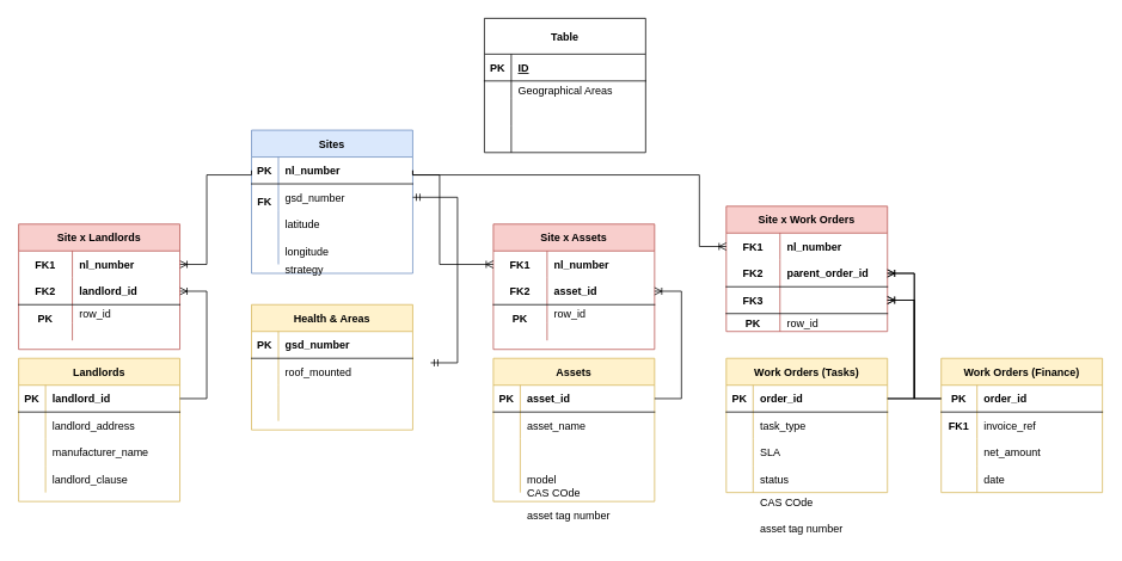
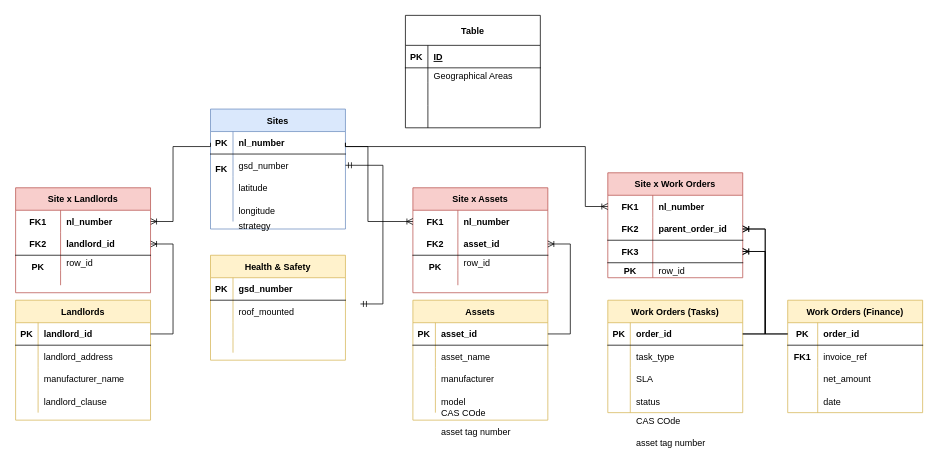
- <mxCell id="44" value="Health &amp; Areas" style="shape=table;startSize=30;container=1;collapsible=1;childLayout=tableLayout;fixedRows=1;rowLines=0;fontStyle=1;align=center;resizeLast=1;fillColor=#fff2cc;strokeColor=#d6b656;" vertex="1" parent="1"><mxGeometry x="280" y="340" width="180" height="140" as="geometry" /></mxCell>
+ <mxCell id="44" value="Health &amp; Safety" style="shape=table;startSize=30;container=1;collapsible=1;childLayout=tableLayout;fixedRows=1;rowLines=0;fontStyle=1;align=center;resizeLast=1;fillColor=#fff2cc;strokeColor=#d6b656;" vertex="1" parent="1"><mxGeometry x="280" y="340" width="180" height="140" as="geometry" /></mxCell>
+ <mxCell id="67" value="manufacturer" style="shape=partialRectangle;connectable=0;fillColor=none;top=0;left=0;bottom=0;right=0;align=left;spacingLeft=6;overflow=hidden;" vertex="1" parent="65"><mxGeometry x="30" width="150" height="30" as="geometry"><mxRectangle width="150" height="30" as="alternateBounds" /></mxGeometry></mxCell>
